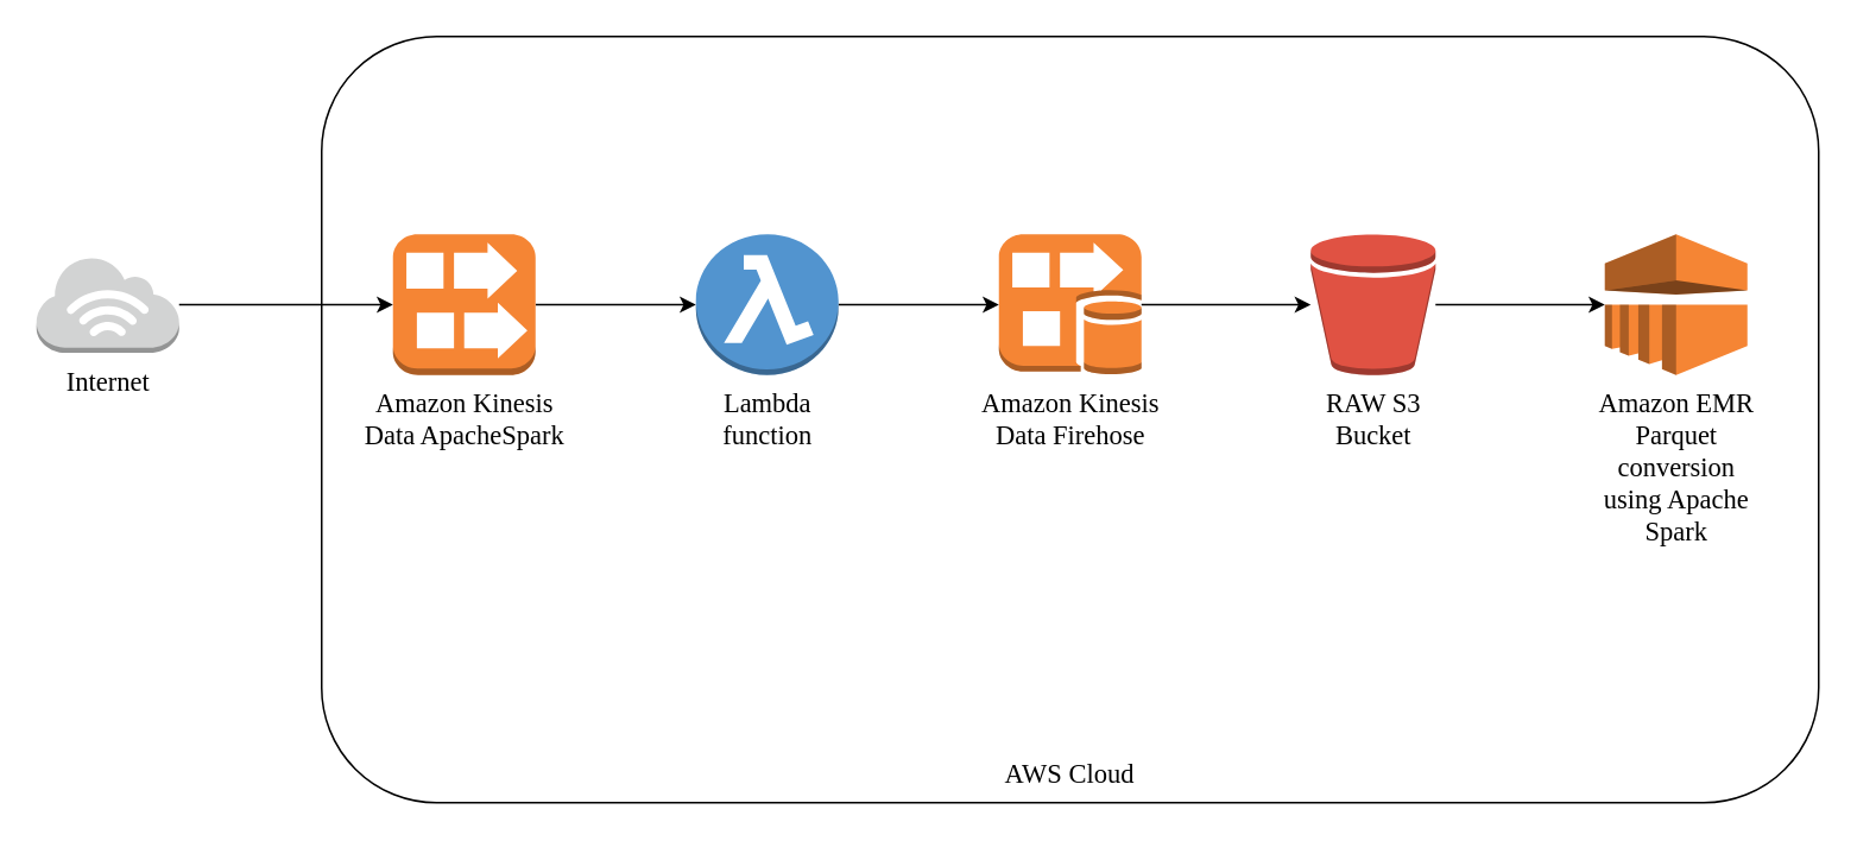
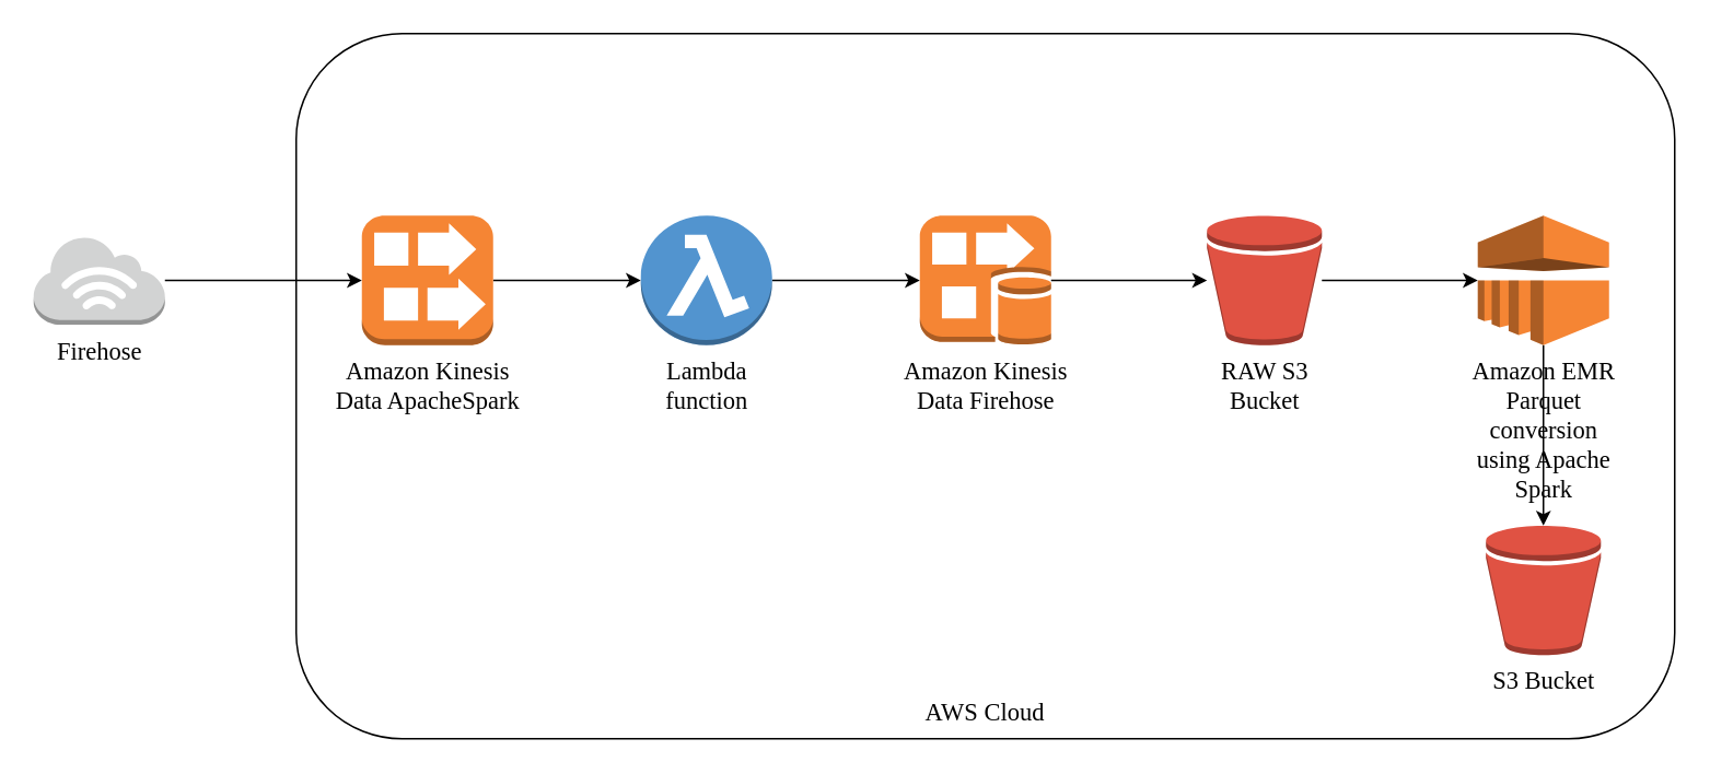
- <mxCell id="14" value="&lt;font style=&quot;font-size: 15px;&quot;&gt;Internet&lt;/font&gt;" style="outlineConnect=0;dashed=0;verticalLabelPosition=bottom;verticalAlign=top;align=center;html=1;shape=mxgraph.aws3.internet_3;fillColor=#D2D3D3;gradientColor=none;fontFamily=Lucida Console;fontSize=15;" vertex="1" parent="1"><mxGeometry x="20" y="143.5" width="80" height="54" as="geometry" /></mxCell>
+ <mxCell id="14" value="&lt;font style=&quot;font-size: 15px;&quot;&gt;Firehose&lt;/font&gt;" style="outlineConnect=0;dashed=0;verticalLabelPosition=bottom;verticalAlign=top;align=center;html=1;shape=mxgraph.aws3.internet_3;fillColor=#D2D3D3;gradientColor=none;fontFamily=Lucida Console;fontSize=15;" vertex="1" parent="1"><mxGeometry x="20" y="143.5" width="80" height="54" as="geometry" /></mxCell>
+ <mxCell id="3" style="edgeStyle=orthogonalEdgeStyle;rounded=0;orthogonalLoop=1;jettySize=auto;html=1;fontFamily=Lucida Console;fontSize=15;" edge="1" parent="1" source="4" target="15"><mxGeometry relative="1" as="geometry" /></mxCell>
+ <mxCell id="15" value="S3 Bucket" style="outlineConnect=0;dashed=0;verticalLabelPosition=bottom;verticalAlign=top;align=center;html=1;shape=mxgraph.aws3.bucket;fillColor=#E05243;gradientColor=none;fontFamily=Lucida Console;fontSize=15;" vertex="1" parent="1"><mxGeometry x="905" y="320" width="70" height="79" as="geometry" /></mxCell>
